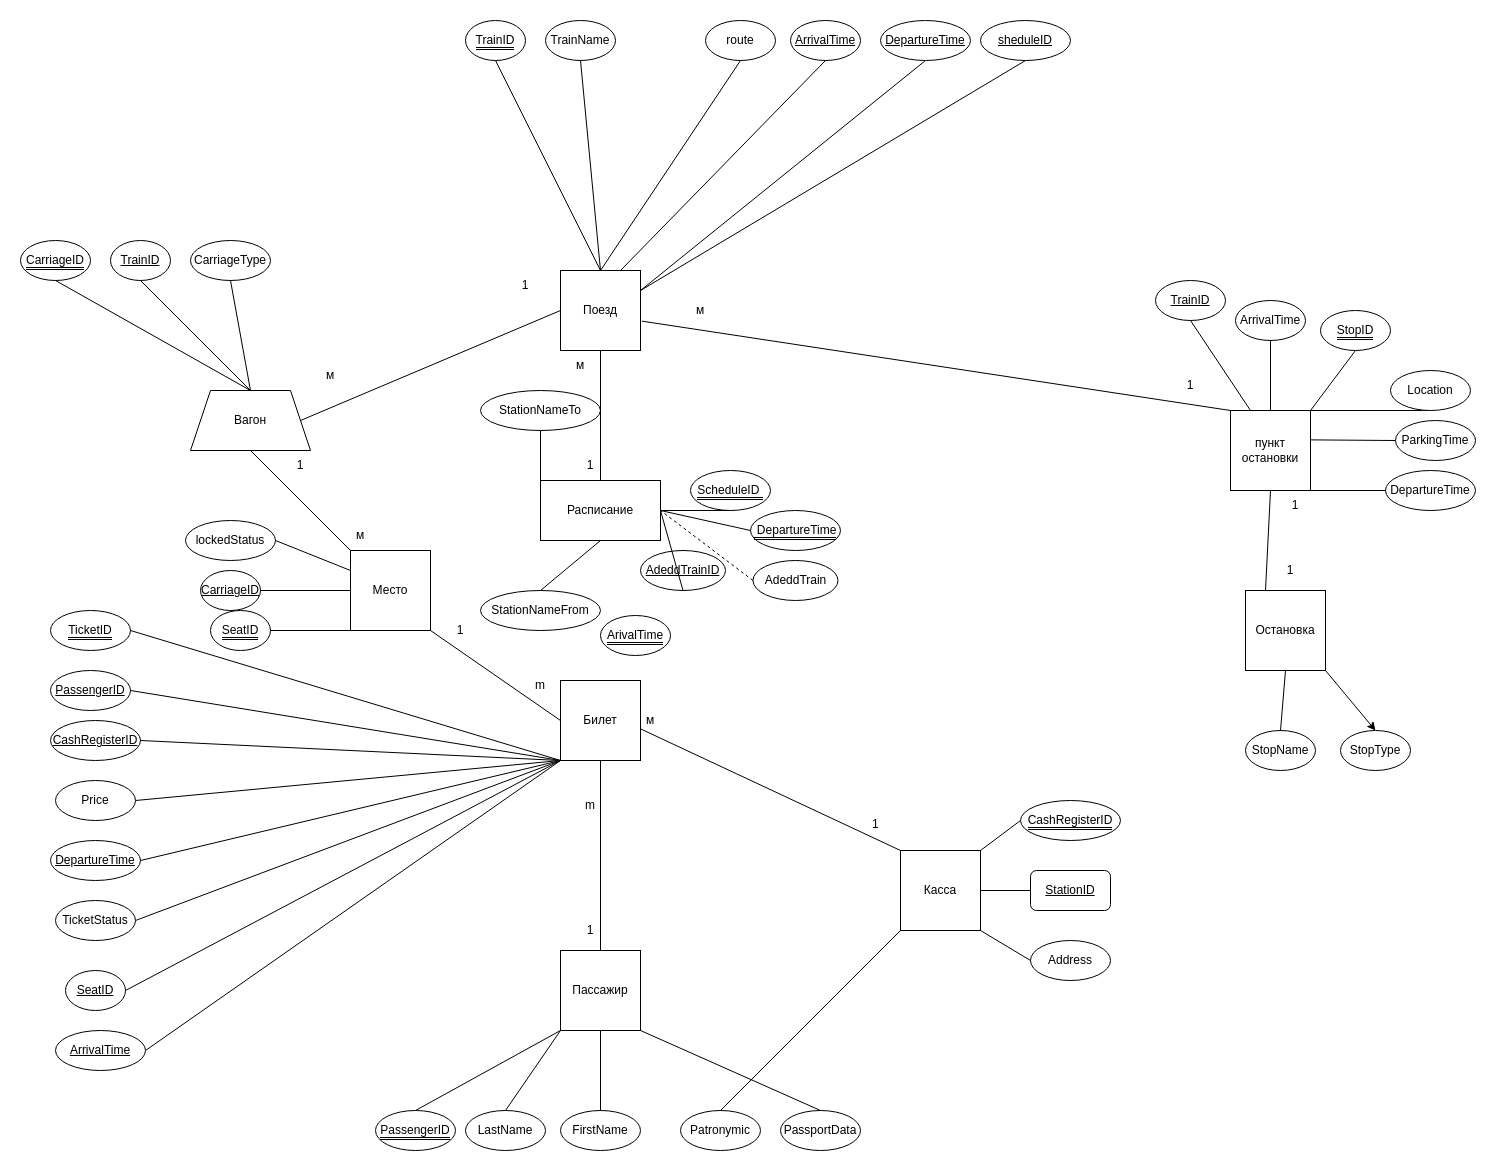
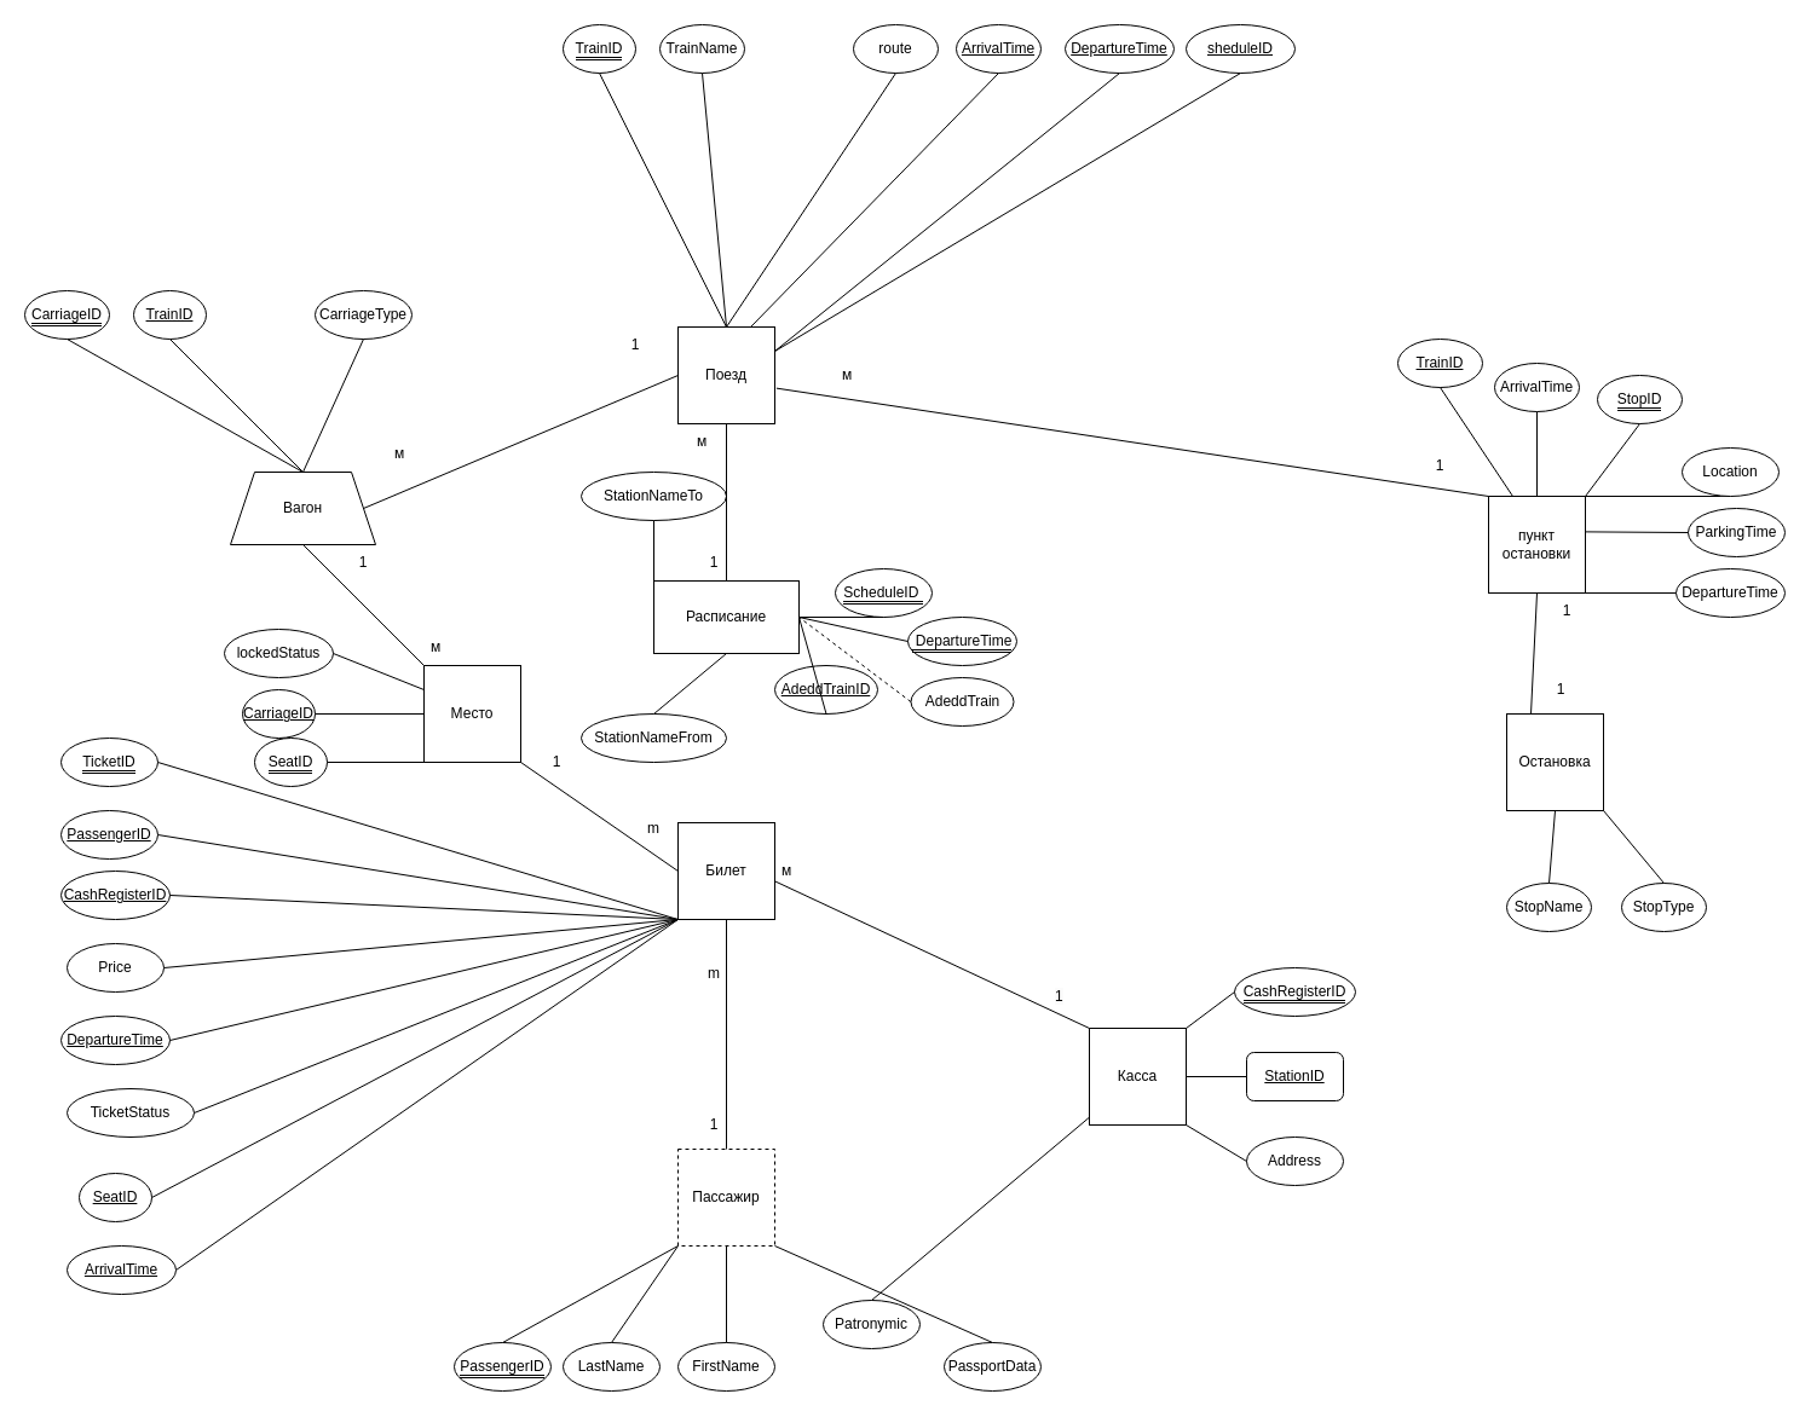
- <mxCell id="16" value="CarriageType" style="ellipse;whiteSpace=wrap;html=1;" parent="1" vertex="1"><mxGeometry x="190" y="240" width="80" height="40" as="geometry" /></mxCell>
+ <mxCell id="16" value="CarriageType" style="ellipse;whiteSpace=wrap;html=1;" parent="1" vertex="1"><mxGeometry x="260" y="240" width="80" height="40" as="geometry" /></mxCell>
- <mxCell id="93" value="&lt;span style=&quot;border-bottom: 3px double;&lt;br/&gt;&quot;&gt;ArivalTime&lt;/span&gt;" style="ellipse;whiteSpace=wrap;html=1;" parent="1" vertex="1"><mxGeometry x="600" y="615" width="70" height="40" as="geometry" /></mxCell>
- <mxCell id="32" value="" style="endArrow=classic;html=1;rounded=0;entryX=0.5;entryY=0;entryDx=0;entryDy=0;exitX=1;exitY=1;exitDx=0;exitDy=0;" parent="1" source="7" target="24" edge="1"><mxGeometry width="50" height="50" relative="1" as="geometry"><mxPoint x="1085" y="420" as="sourcePoint" /><mxPoint x="1405" y="730" as="targetPoint" /></mxGeometry></mxCell>
+ <mxCell id="32" value="" style="endArrow=none;html=1;rounded=0;entryX=0.5;entryY=0;entryDx=0;entryDy=0;exitX=1;exitY=1;exitDx=0;exitDy=0;" parent="1" source="7" target="24" edge="1"><mxGeometry width="50" height="50" relative="1" as="geometry"><mxPoint x="1085" y="420" as="sourcePoint" /><mxPoint x="1405" y="730" as="targetPoint" /></mxGeometry></mxCell>
- <mxCell id="74" value="TicketStatus" style="ellipse;whiteSpace=wrap;html=1;" parent="1" vertex="1"><mxGeometry x="55" y="900" width="80" height="40" as="geometry" /></mxCell>
+ <mxCell id="74" value="TicketStatus" style="ellipse;whiteSpace=wrap;html=1;" parent="1" vertex="1"><mxGeometry x="55" y="900" width="105" height="40" as="geometry" /></mxCell>
- <mxCell id="4" value="Пассажир" style="whiteSpace=wrap;html=1;aspect=fixed;" parent="1" vertex="1"><mxGeometry x="560" y="950" width="80" height="80" as="geometry" /></mxCell>
+ <mxCell id="4" value="Пассажир" style="whiteSpace=wrap;html=1;aspect=fixed;dashed=1;" parent="1" vertex="1"><mxGeometry x="560" y="950" width="80" height="80" as="geometry" /></mxCell>
- <mxCell id="44" value="Patronymic" style="ellipse;whiteSpace=wrap;html=1;" parent="1" vertex="1"><mxGeometry x="680" y="1110" width="80" height="40" as="geometry" /></mxCell>
+ <mxCell id="44" value="Patronymic" style="ellipse;whiteSpace=wrap;html=1;" parent="1" vertex="1"><mxGeometry x="680" y="1075" width="80" height="40" as="geometry" /></mxCell>
